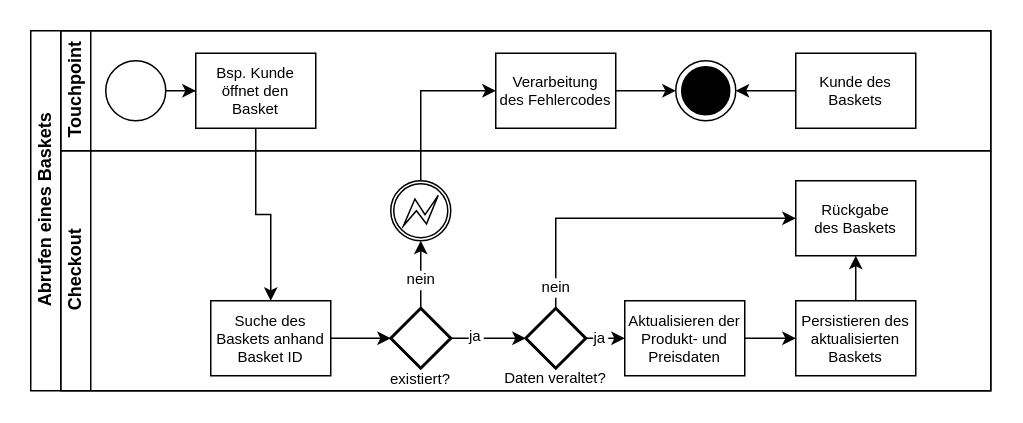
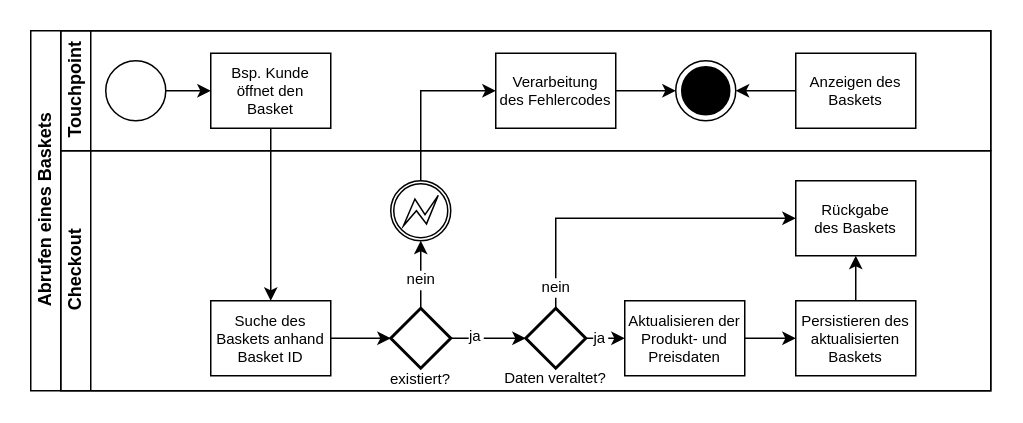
- <mxCell id="11" value="Kunde des&#10;Baskets" style="rounded=0;fontFamily=Helvetica;fontSize=10;fontColor=#000000;align=center;strokeColor=#000000;fillColor=#FFFFFF;" parent="3" vertex="1"><mxGeometry x="490" y="15" width="80" height="50" as="geometry" /></mxCell>
+ <mxCell id="11" value="Anzeigen des&#10;Baskets" style="rounded=0;fontFamily=Helvetica;fontSize=10;fontColor=#000000;align=center;strokeColor=#000000;fillColor=#FFFFFF;" parent="3" vertex="1"><mxGeometry x="490" y="15" width="80" height="50" as="geometry" /></mxCell>
- <mxCell id="6" value="Bsp. Kunde &#10;öffnet den &#10;Basket" style="rounded=0;fontFamily=Helvetica;fontSize=10;fontColor=#000000;align=center;strokeColor=#000000;fillColor=#FFFFFF;" parent="3" vertex="1"><mxGeometry x="90" y="15" width="80" height="50" as="geometry" /></mxCell>
+ <mxCell id="6" value="Bsp. Kunde &#10;öffnet den &#10;Basket" style="rounded=0;fontFamily=Helvetica;fontSize=10;fontColor=#000000;align=center;strokeColor=#000000;fillColor=#FFFFFF;" parent="3" vertex="1"><mxGeometry x="100" y="15" width="80" height="50" as="geometry" /></mxCell>
